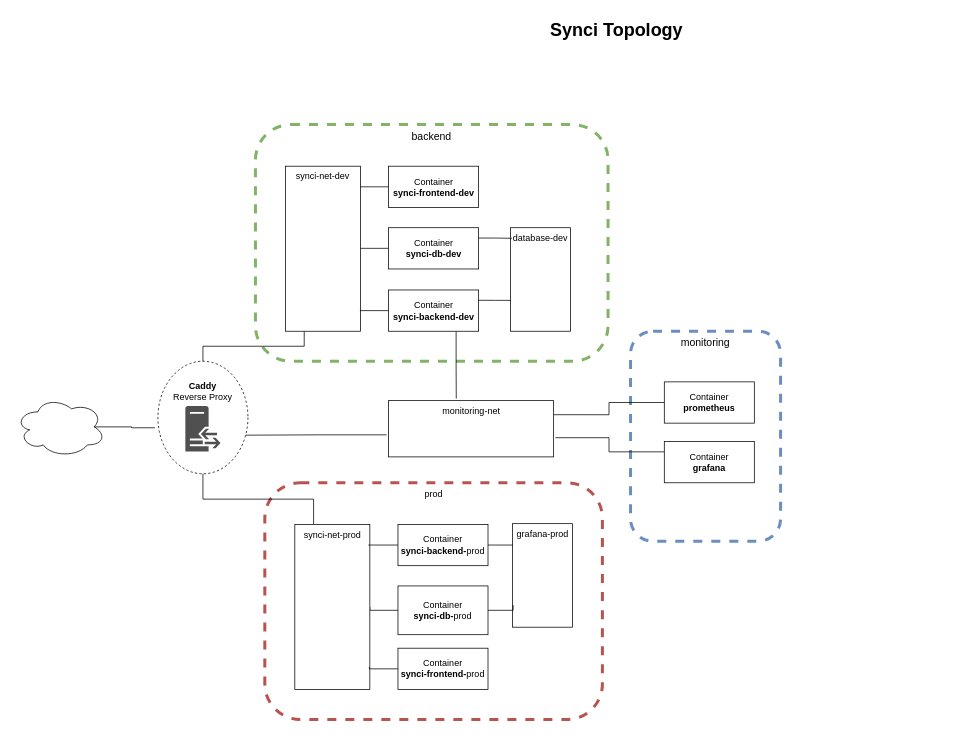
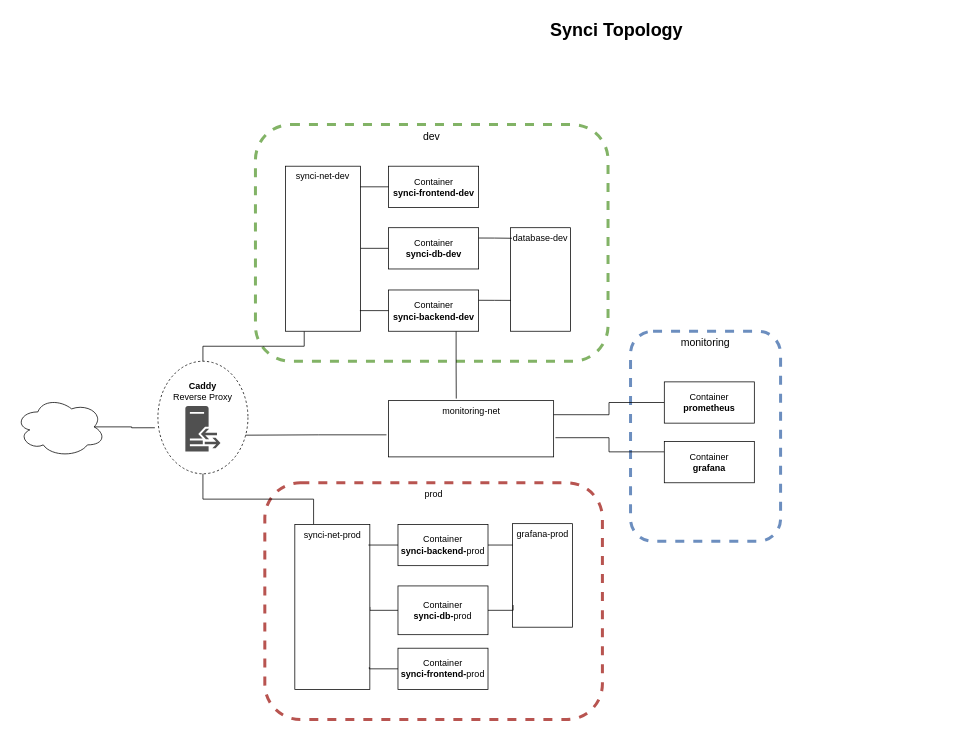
- <mxCell id="3" value="backend" style="whiteSpace=wrap;html=1;fillColor=none;fontSize=14;strokeColor=#82b366;verticalAlign=top;strokeWidth=4;dashed=1;rounded=1;" parent="1" vertex="1"><mxGeometry x="340" y="165.5" width="470" height="315.5" as="geometry" /></mxCell>
+ <mxCell id="3" value="dev" style="whiteSpace=wrap;html=1;fillColor=none;fontSize=14;strokeColor=#82b366;verticalAlign=top;strokeWidth=4;dashed=1;rounded=1;" parent="1" vertex="1"><mxGeometry x="340" y="165.5" width="470" height="315.5" as="geometry" /></mxCell>
